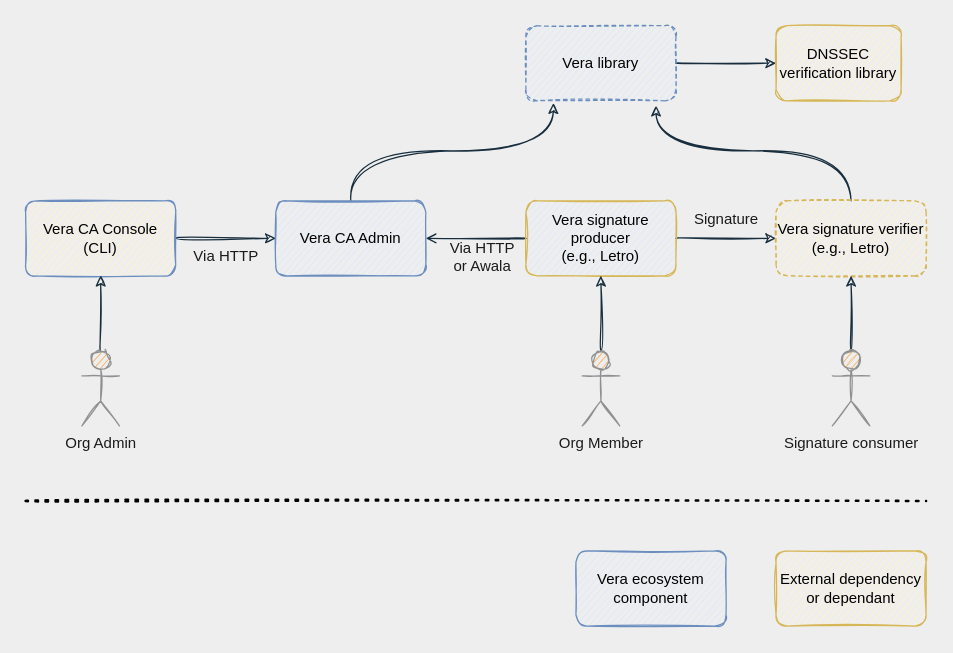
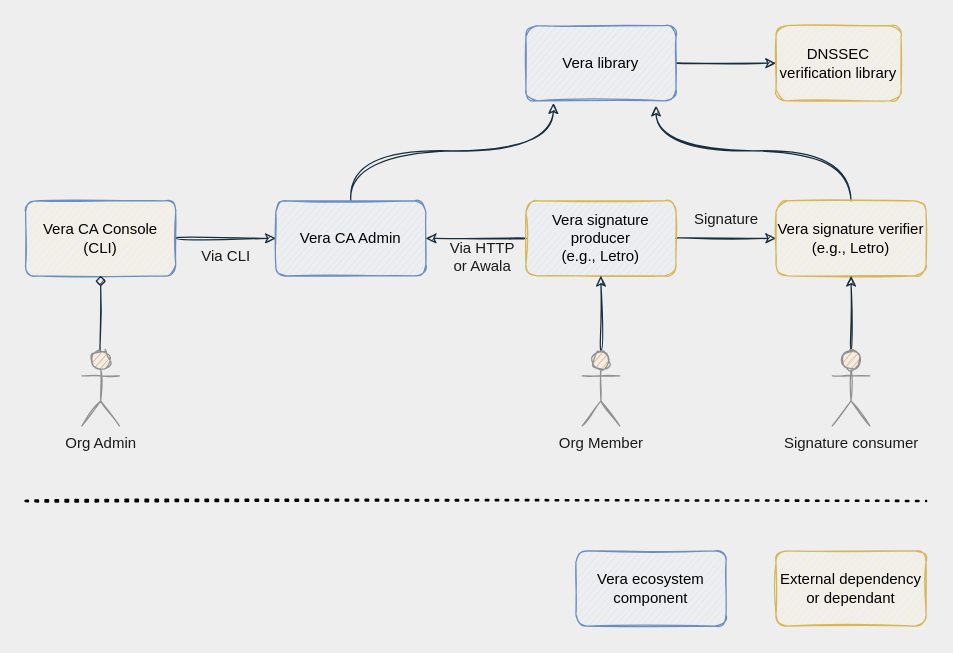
- <mxCell id="19" value="Vera library" style="rounded=1;whiteSpace=wrap;html=1;strokeColor=#6c8ebf;fillColor=#dae8fc;sketch=1;dashed=1;" vertex="1" parent="1"><mxGeometry x="420" y="20" width="120" height="60" as="geometry" /></mxCell>
+ <mxCell id="19" value="Vera library" style="rounded=1;whiteSpace=wrap;html=1;strokeColor=#6c8ebf;fillColor=#dae8fc;sketch=1;" vertex="1" parent="1"><mxGeometry x="420" y="20" width="120" height="60" as="geometry" /></mxCell>
- <mxCell id="6" style="edgeStyle=orthogonalEdgeStyle;rounded=1;orthogonalLoop=1;jettySize=auto;html=1;labelBackgroundColor=#EEEEEE;strokeColor=#182E3E;fontColor=#1A1A1A;curved=1;sketch=1;endArrow=open;" parent="1" source="8" target="3" edge="1"><mxGeometry relative="1" as="geometry" /></mxCell>
+ <mxCell id="6" style="edgeStyle=orthogonalEdgeStyle;rounded=1;orthogonalLoop=1;jettySize=auto;html=1;labelBackgroundColor=#EEEEEE;strokeColor=#182E3E;fontColor=#1A1A1A;curved=1;sketch=1;" parent="1" source="8" target="3" edge="1"><mxGeometry relative="1" as="geometry" /></mxCell>
- <mxCell id="14" value="Vera signature verifier&lt;br&gt;(e.g., Letro)" style="rounded=1;whiteSpace=wrap;html=1;strokeColor=#d6b656;fillColor=#fff2cc;sketch=1;dashed=1;" vertex="1" parent="1"><mxGeometry x="620" y="160" width="120" height="60" as="geometry" /></mxCell>
+ <mxCell id="14" value="Vera signature verifier&lt;br&gt;(e.g., Letro)" style="rounded=1;whiteSpace=wrap;html=1;strokeColor=#d6b656;fillColor=#fff2cc;sketch=1;" vertex="1" parent="1"><mxGeometry x="620" y="160" width="120" height="60" as="geometry" /></mxCell>
- <mxCell id="22" value="Via HTTP" style="text;html=1;align=center;verticalAlign=middle;resizable=0;points=[];autosize=1;strokeColor=none;fillColor=none;fontColor=#1A1A1A;" vertex="1" parent="1"><mxGeometry x="140" y="190" width="80" height="30" as="geometry" /></mxCell>
+ <mxCell id="22" value="Via CLI" style="text;html=1;align=center;verticalAlign=middle;resizable=0;points=[];autosize=1;strokeColor=none;fillColor=none;fontColor=#1A1A1A;" vertex="1" parent="1"><mxGeometry x="140" y="190" width="80" height="30" as="geometry" /></mxCell>
- <mxCell id="9" style="edgeStyle=orthogonalEdgeStyle;rounded=1;orthogonalLoop=1;jettySize=auto;html=1;entryX=0.5;entryY=1;entryDx=0;entryDy=0;startArrow=none;startFill=0;endArrow=classic;endFill=1;labelBackgroundColor=#EEEEEE;strokeColor=#182E3E;fontColor=#1A1A1A;curved=1;sketch=1;" edge="1" parent="1" source="10" target="5"><mxGeometry relative="1" as="geometry" /></mxCell>
+ <mxCell id="9" style="edgeStyle=orthogonalEdgeStyle;rounded=1;orthogonalLoop=1;jettySize=auto;html=1;entryX=0.5;entryY=1;entryDx=0;entryDy=0;startArrow=none;startFill=0;endArrow=diamond;endFill=1;labelBackgroundColor=#EEEEEE;strokeColor=#182E3E;fontColor=#1A1A1A;curved=1;sketch=1;" edge="1" parent="1" source="10" target="5"><mxGeometry relative="1" as="geometry" /></mxCell>
